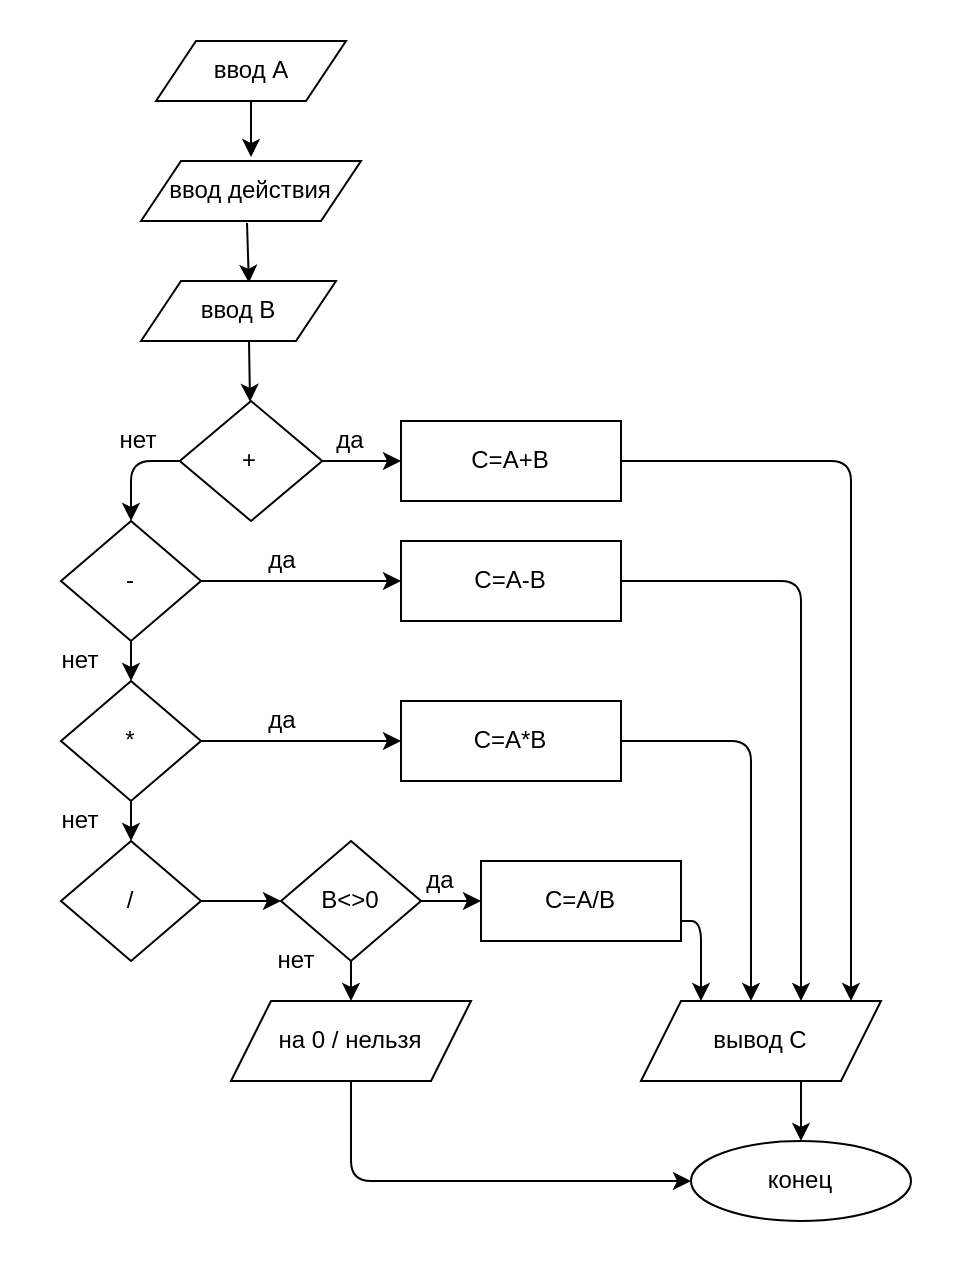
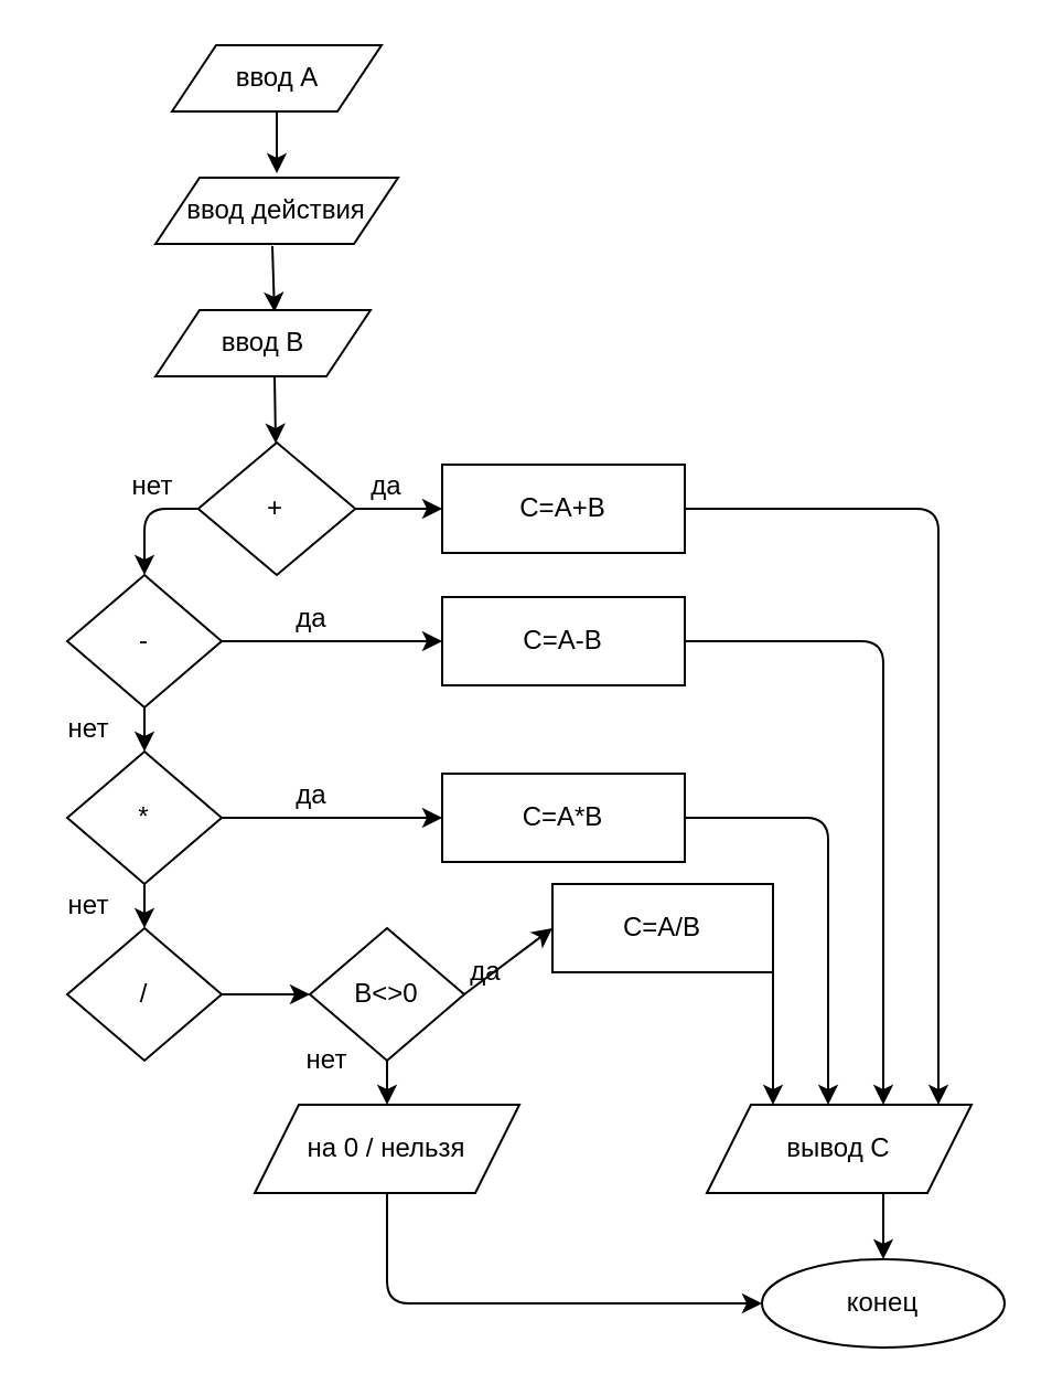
- <mxCell id="15" value="C=A/B" style="rounded=0;whiteSpace=wrap;html=1;" vertex="1" parent="1"><mxGeometry x="240" y="430" width="100" height="40" as="geometry" /></mxCell>
+ <mxCell id="15" value="C=A/B" style="rounded=0;whiteSpace=wrap;html=1;" vertex="1" parent="1"><mxGeometry x="250" y="400" width="100" height="40" as="geometry" /></mxCell>
